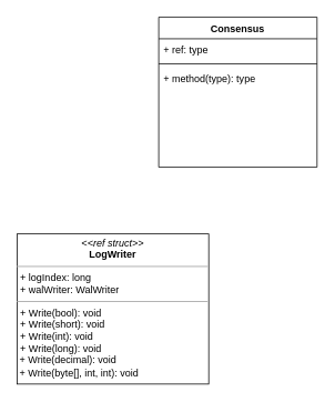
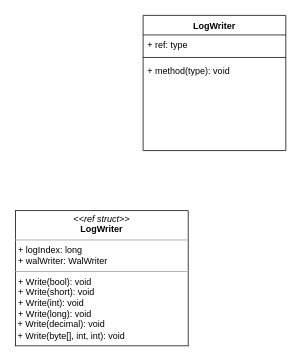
- <mxCell id="2" value="Consensus" style="swimlane;fontStyle=1;align=center;verticalAlign=top;childLayout=stackLayout;horizontal=1;startSize=26;horizontalStack=0;resizeParent=1;resizeParentMax=0;resizeLast=0;collapsible=1;marginBottom=0;whiteSpace=wrap;html=1;" vertex="1" parent="1"><mxGeometry x="190" y="20" width="190" height="180" as="geometry" /></mxCell>
+ <mxCell id="2" value="LogWriter" style="swimlane;fontStyle=1;align=center;verticalAlign=top;childLayout=stackLayout;horizontal=1;startSize=26;horizontalStack=0;resizeParent=1;resizeParentMax=0;resizeLast=0;collapsible=1;marginBottom=0;whiteSpace=wrap;html=1;" vertex="1" parent="1"><mxGeometry x="190" y="20" width="190" height="180" as="geometry" /></mxCell>
- <mxCell id="5" value="+ method(type): type" style="text;strokeColor=none;fillColor=none;align=left;verticalAlign=top;spacingLeft=4;spacingRight=4;overflow=hidden;rotatable=0;points=[[0,0.5],[1,0.5]];portConstraint=eastwest;whiteSpace=wrap;html=1;" vertex="1" parent="2"><mxGeometry y="60" width="190" height="120" as="geometry" /></mxCell>
+ <mxCell id="5" value="+ method(type): void" style="text;strokeColor=none;fillColor=none;align=left;verticalAlign=top;spacingLeft=4;spacingRight=4;overflow=hidden;rotatable=0;points=[[0,0.5],[1,0.5]];portConstraint=eastwest;whiteSpace=wrap;html=1;" vertex="1" parent="2"><mxGeometry y="60" width="190" height="120" as="geometry" /></mxCell>
